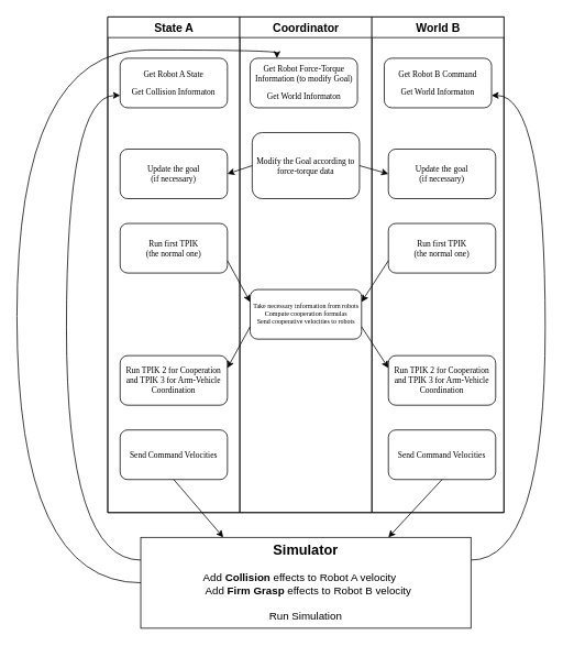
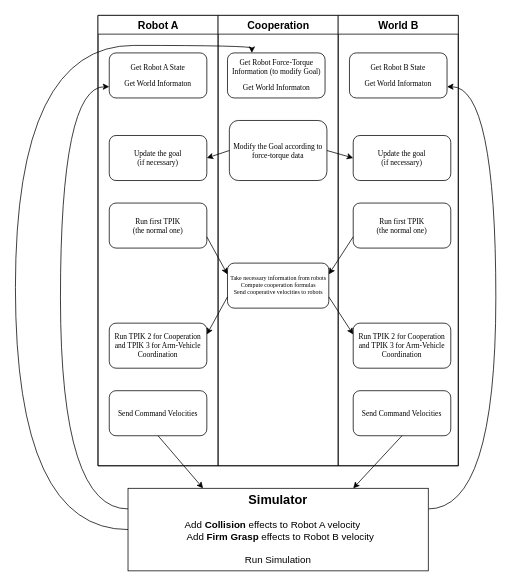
- <mxCell id="3" value="&lt;font style=&quot;font-size: 14px&quot;&gt;State A&lt;/font&gt;" style="swimlane;html=1;startSize=25;" parent="2" vertex="1"><mxGeometry width="160" height="600" as="geometry" /></mxCell>
+ <mxCell id="3" value="&lt;font style=&quot;font-size: 14px&quot;&gt;Robot A&lt;/font&gt;" style="swimlane;html=1;startSize=25;" parent="2" vertex="1"><mxGeometry width="160" height="600" as="geometry" /></mxCell>
- <mxCell id="9" value="&lt;font style=&quot;font-size: 14px&quot;&gt;Coordinator&lt;/font&gt;" style="swimlane;html=1;startSize=25;" parent="2" vertex="1"><mxGeometry x="160" width="160" height="600" as="geometry" /></mxCell>
+ <mxCell id="9" value="&lt;font style=&quot;font-size: 14px&quot;&gt;Cooperation&lt;/font&gt;" style="swimlane;html=1;startSize=25;" parent="2" vertex="1"><mxGeometry x="160" width="160" height="600" as="geometry" /></mxCell>
- <mxCell id="4" value="&lt;div style=&quot;font-size: 10px&quot;&gt;Get Robot A State&lt;/div&gt;&lt;div&gt;&lt;br&gt;&lt;/div&gt;&lt;div style=&quot;font-size: 10px&quot;&gt;Get Collision Informaton&lt;br&gt;&lt;/div&gt;" style="rounded=1;whiteSpace=wrap;html=1;shadow=0;labelBackgroundColor=none;strokeColor=#000000;strokeWidth=1;fillColor=#ffffff;fontFamily=Verdana;fontSize=8;fontColor=#000000;align=center;" parent="3" vertex="1"><mxGeometry x="15" y="50" width="130" height="60" as="geometry" /></mxCell>
+ <mxCell id="4" value="&lt;div style=&quot;font-size: 10px&quot;&gt;Get Robot A State&lt;/div&gt;&lt;div&gt;&lt;br&gt;&lt;/div&gt;&lt;div style=&quot;font-size: 10px&quot;&gt;Get World Informaton&lt;br&gt;&lt;/div&gt;" style="rounded=1;whiteSpace=wrap;html=1;shadow=0;labelBackgroundColor=none;strokeColor=#000000;strokeWidth=1;fillColor=#ffffff;fontFamily=Verdana;fontSize=8;fontColor=#000000;align=center;" parent="3" vertex="1"><mxGeometry x="15" y="50" width="130" height="60" as="geometry" /></mxCell>
- <mxCell id="14" value="&lt;div style=&quot;font-size: 10px&quot;&gt;Get Robot B Command&lt;/div&gt;&lt;div&gt;&lt;br&gt;&lt;/div&gt;&lt;div style=&quot;font-size: 10px&quot;&gt;Get World Informaton&lt;br&gt;&lt;/div&gt;" style="rounded=1;whiteSpace=wrap;html=1;shadow=0;labelBackgroundColor=none;strokeColor=#000000;strokeWidth=1;fillColor=#ffffff;fontFamily=Verdana;fontSize=8;fontColor=#000000;align=center;" parent="13" vertex="1"><mxGeometry x="15" y="50" width="130" height="60" as="geometry" /></mxCell>
+ <mxCell id="14" value="&lt;div style=&quot;font-size: 10px&quot;&gt;Get Robot B State&lt;/div&gt;&lt;div&gt;&lt;br&gt;&lt;/div&gt;&lt;div style=&quot;font-size: 10px&quot;&gt;Get World Informaton&lt;br&gt;&lt;/div&gt;" style="rounded=1;whiteSpace=wrap;html=1;shadow=0;labelBackgroundColor=none;strokeColor=#000000;strokeWidth=1;fillColor=#ffffff;fontFamily=Verdana;fontSize=8;fontColor=#000000;align=center;" parent="13" vertex="1"><mxGeometry x="15" y="50" width="130" height="60" as="geometry" /></mxCell>
